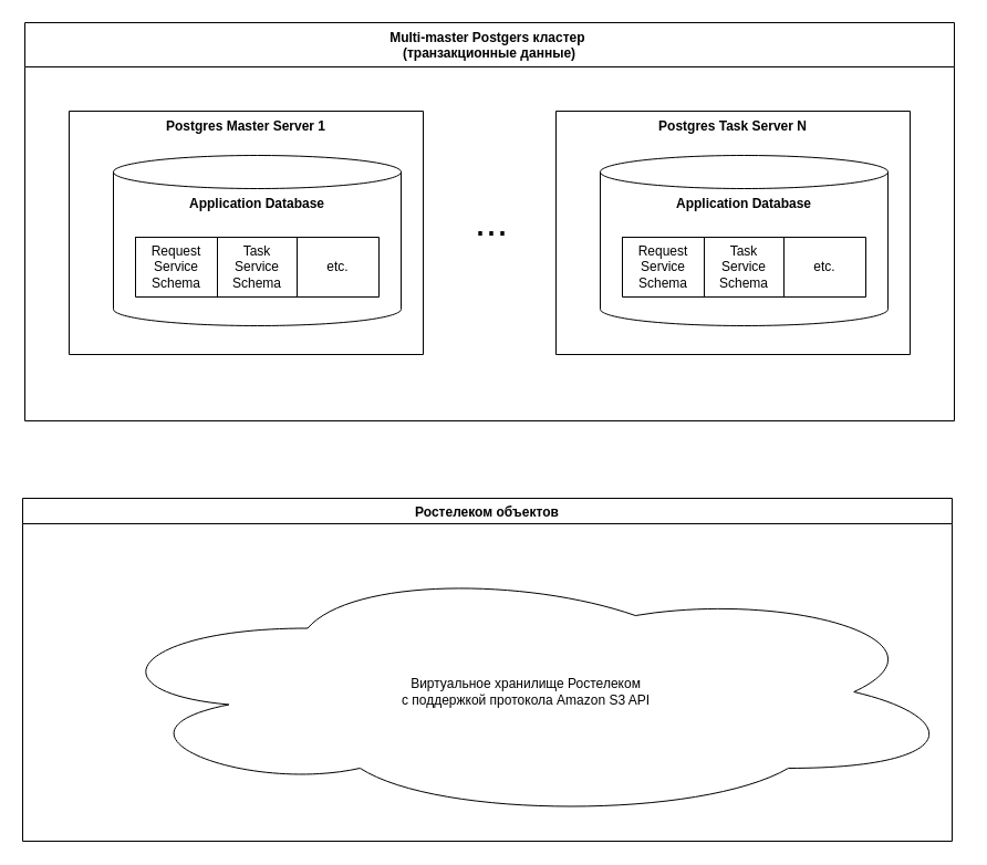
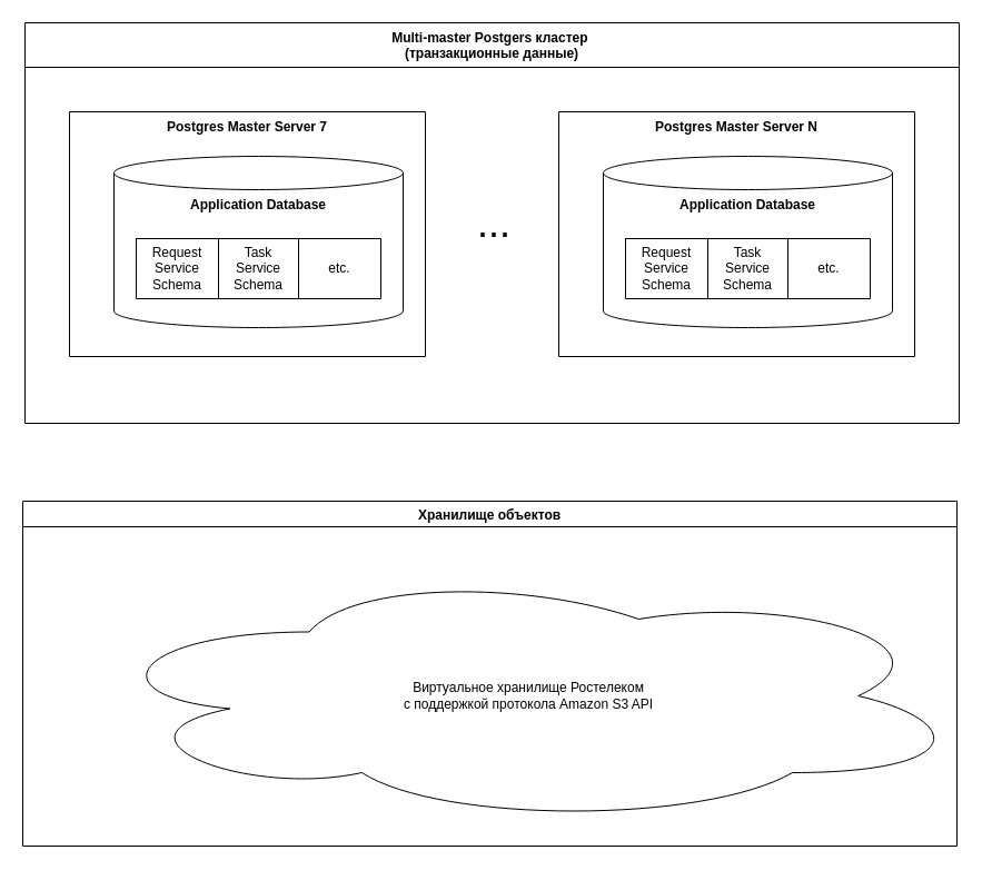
- <mxCell id="3" value="Postgres Master Server 1" style="swimlane;startSize=0;fillColor=none;verticalAlign=top;expand=1;collapsible=0;" parent="2" vertex="1"><mxGeometry x="40" y="80" width="320" height="220" as="geometry" /></mxCell>
+ <mxCell id="3" value="Postgres Master Server 7" style="swimlane;startSize=0;fillColor=none;verticalAlign=top;expand=1;collapsible=0;" parent="2" vertex="1"><mxGeometry x="40" y="80" width="320" height="220" as="geometry" /></mxCell>
- <mxCell id="10" value="Postgres Task Server N" style="swimlane;startSize=0;fillColor=none;verticalAlign=top;expand=0;collapsible=0;" parent="2" vertex="1"><mxGeometry x="480" y="80" width="320" height="220" as="geometry" /></mxCell>
+ <mxCell id="10" value="Postgres Master Server N" style="swimlane;startSize=0;fillColor=none;verticalAlign=top;expand=0;collapsible=0;" parent="2" vertex="1"><mxGeometry x="480" y="80" width="320" height="220" as="geometry" /></mxCell>
- <mxCell id="18" value="Ростелеком объектов" style="swimlane;fontSize=12;fillColor=none;collapsible=0;" parent="1" vertex="1"><mxGeometry x="20" y="450" width="840" height="310" as="geometry" /></mxCell>
+ <mxCell id="18" value="Хранилище объектов" style="swimlane;fontSize=12;fillColor=none;collapsible=0;" parent="1" vertex="1"><mxGeometry x="20" y="450" width="840" height="310" as="geometry" /></mxCell>
